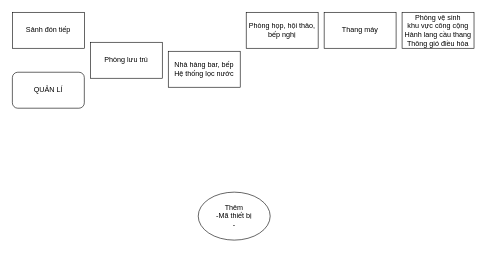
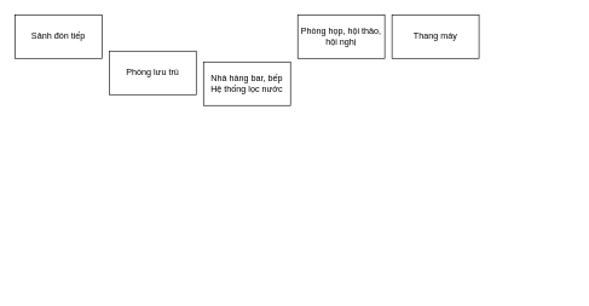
- <mxCell id="5" value="Phòng họp, hội thảo, bếp nghị" style="rounded=0;whiteSpace=wrap;html=1;" vertex="1" parent="1"><mxGeometry x="410" y="20" width="120" height="60" as="geometry" /></mxCell>
+ <mxCell id="5" value="Phòng họp, hội thảo, hội nghị" style="rounded=0;whiteSpace=wrap;html=1;" vertex="1" parent="1"><mxGeometry x="410" y="20" width="120" height="60" as="geometry" /></mxCell>
- <mxCell id="3" value="Phòng vệ sinh&lt;br&gt;khu vực công cộng&lt;br&gt;Hành lang cầu thang&lt;br&gt;Thông gió điều hòa" style="rounded=0;whiteSpace=wrap;html=1;" vertex="1" parent="1"><mxGeometry x="670" y="20" width="120" height="60" as="geometry" /></mxCell>
- <mxCell id="8" value="QUẢN LÍ" style="rounded=1;whiteSpace=wrap;html=1;" vertex="1" parent="1"><mxGeometry x="20" y="120" width="120" height="60" as="geometry" /></mxCell>
- <mxCell id="9" value="Thêm&lt;br&gt;-Mã thiết bị&lt;br&gt;-" style="ellipse;whiteSpace=wrap;html=1;" vertex="1" parent="1"><mxGeometry x="330" y="320" width="120" height="80" as="geometry" /></mxCell>
